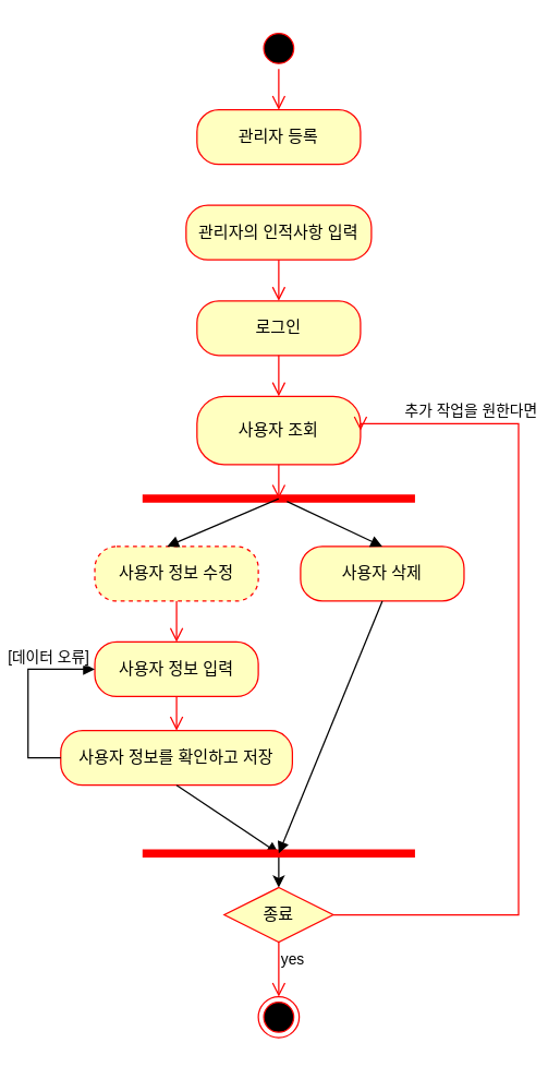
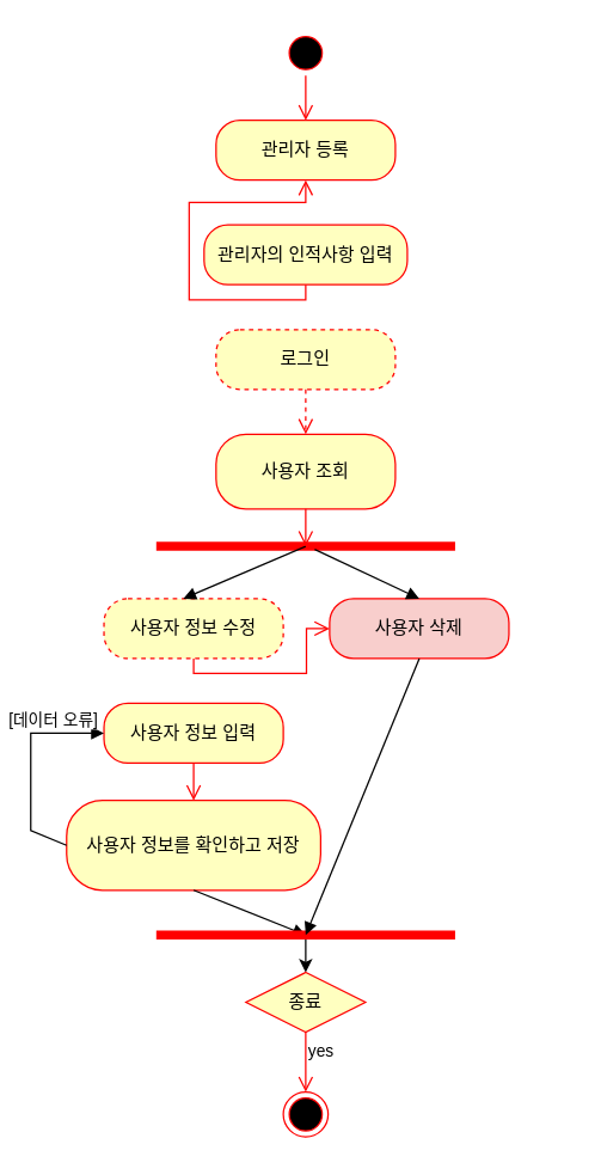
- <mxCell id="5" value="" style="edgeStyle=orthogonalEdgeStyle;html=1;verticalAlign=bottom;endArrow=open;endSize=8;strokeColor=#ff0000;rounded=0;exitX=0.5;exitY=1;exitDx=0;exitDy=0;entryX=0.5;entryY=0;entryDx=0;entryDy=0;" parent="1" source="4" edge="1" target="6"><mxGeometry relative="1" as="geometry"><mxPoint x="204" y="250" as="targetPoint" /><mxPoint x="340" y="200" as="sourcePoint" /></mxGeometry></mxCell>
+ <mxCell id="5" value="" style="edgeStyle=orthogonalEdgeStyle;html=1;verticalAlign=bottom;endArrow=open;endSize=8;strokeColor=#ff0000;rounded=0;exitX=0.5;exitY=1;exitDx=0;exitDy=0;" parent="1" source="4" edge="1" target="14"><mxGeometry relative="1" as="geometry"><mxPoint x="204" y="250" as="targetPoint" /><mxPoint x="340" y="200" as="sourcePoint" /></mxGeometry></mxCell>
- <mxCell id="6" value="로그인" style="rounded=1;whiteSpace=wrap;html=1;arcSize=40;fontColor=#000000;fillColor=#ffffc0;strokeColor=#ff0000;" parent="1" vertex="1"><mxGeometry x="144" y="220" width="120" height="40" as="geometry" /></mxCell>
+ <mxCell id="6" value="로그인" style="rounded=1;whiteSpace=wrap;html=1;arcSize=40;fontColor=#000000;fillColor=#ffffc0;strokeColor=#ff0000;dashed=1;" parent="1" vertex="1"><mxGeometry x="144" y="220" width="120" height="40" as="geometry" /></mxCell>
- <mxCell id="7" value="" style="edgeStyle=orthogonalEdgeStyle;html=1;verticalAlign=bottom;endArrow=open;endSize=8;strokeColor=#ff0000;rounded=0;exitX=0.5;exitY=1;exitDx=0;exitDy=0;entryX=0.5;entryY=0;entryDx=0;entryDy=0;" parent="1" source="6" edge="1" target="15"><mxGeometry relative="1" as="geometry"><mxPoint x="300" y="280" as="targetPoint" /></mxGeometry></mxCell>
+ <mxCell id="7" value="" style="edgeStyle=orthogonalEdgeStyle;html=1;verticalAlign=bottom;endArrow=open;endSize=8;strokeColor=#ff0000;rounded=0;exitX=0.5;exitY=1;exitDx=0;exitDy=0;entryX=0.5;entryY=0;entryDx=0;entryDy=0;dashed=1;" parent="1" source="6" edge="1" target="15"><mxGeometry relative="1" as="geometry"><mxPoint x="300" y="280" as="targetPoint" /></mxGeometry></mxCell>
- <mxCell id="11" value="사용자 삭제" style="rounded=1;whiteSpace=wrap;html=1;arcSize=40;fontColor=#000000;fillColor=#ffffc0;strokeColor=#ff0000;" parent="1" vertex="1"><mxGeometry x="220" y="400" width="120" height="40" as="geometry" /></mxCell>
+ <mxCell id="11" value="사용자 삭제" style="rounded=1;whiteSpace=wrap;html=1;arcSize=40;fontColor=#000000;fillColor=#f8cecc;strokeColor=#ff0000;" parent="1" vertex="1"><mxGeometry x="220" y="400" width="120" height="40" as="geometry" /></mxCell>
- <mxCell id="10" value="" style="edgeStyle=orthogonalEdgeStyle;html=1;verticalAlign=bottom;endArrow=open;endSize=8;strokeColor=#ff0000;rounded=0;exitX=0.5;exitY=1;exitDx=0;exitDy=0;entryX=0.5;entryY=0;entryDx=0;entryDy=0;" parent="1" source="9" edge="1" target="17"><mxGeometry relative="1" as="geometry"><mxPoint x="120" y="510" as="targetPoint" /></mxGeometry></mxCell>
+ <mxCell id="10" value="" style="edgeStyle=orthogonalEdgeStyle;html=1;verticalAlign=bottom;endArrow=open;endSize=8;strokeColor=#ff0000;rounded=0;exitX=0.5;exitY=1;exitDx=0;exitDy=0;" parent="1" source="9" edge="1" target="11"><mxGeometry relative="1" as="geometry"><mxPoint x="120" y="510" as="targetPoint" /></mxGeometry></mxCell>
- <mxCell id="27" value="추가 작업을 원한다면" style="edgeStyle=orthogonalEdgeStyle;html=1;align=left;verticalAlign=bottom;endArrow=open;endSize=8;strokeColor=#ff0000;rounded=0;entryX=1;entryY=0.5;entryDx=0;entryDy=0;exitX=1;exitY=0.5;exitDx=0;exitDy=0;" edge="1" source="26" parent="1" target="15"><mxGeometry x="0.882" relative="1" as="geometry"><mxPoint x="350" y="670" as="targetPoint" /><Array as="points"><mxPoint x="380" y="670" /><mxPoint x="380" y="310" /></Array><mxPoint as="offset" /></mxGeometry></mxCell>
- <mxCell id="19" value="사용자 정보를 확인하고 저장" style="rounded=1;whiteSpace=wrap;html=1;arcSize=40;fontColor=#000000;fillColor=#ffffc0;strokeColor=#ff0000;" vertex="1" parent="1"><mxGeometry x="44" y="535" width="170" height="40" as="geometry" /></mxCell>
+ <mxCell id="19" value="사용자 정보를 확인하고 저장" style="rounded=1;whiteSpace=wrap;html=1;arcSize=40;fontColor=#000000;fillColor=#ffffc0;strokeColor=#ff0000;" vertex="1" parent="1"><mxGeometry x="44" y="535" width="170" height="60" as="geometry" /></mxCell>
